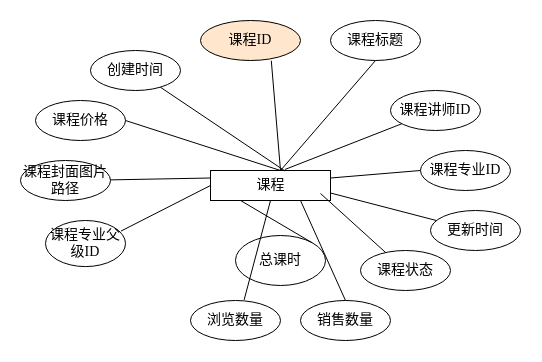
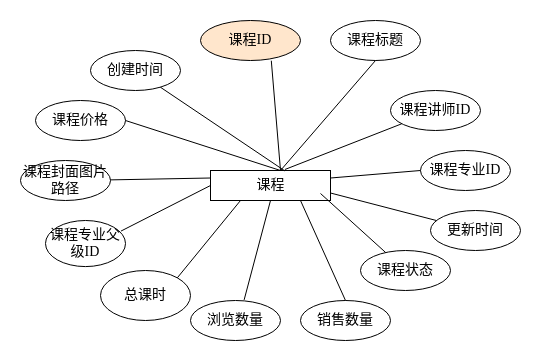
- <mxCell id="9" value="&lt;span style=&quot;font-size: 14px&quot;&gt;总课时&lt;/span&gt;" style="ellipse;whiteSpace=wrap;html=1;fontFamily=宋体;fontSource=https%3A%2F%2Ffonts.googleapis.com%2Fcss%3Ffamily%3D%25E5%25AE%258B%25E4%25BD%2593;" vertex="1" parent="1"><mxGeometry x="235" y="235" width="90" height="50" as="geometry" /></mxCell>
+ <mxCell id="9" value="&lt;span style=&quot;font-size: 14px&quot;&gt;总课时&lt;/span&gt;" style="ellipse;whiteSpace=wrap;html=1;fontFamily=宋体;fontSource=https%3A%2F%2Ffonts.googleapis.com%2Fcss%3Ffamily%3D%25E5%25AE%258B%25E4%25BD%2593;" vertex="1" parent="1"><mxGeometry x="100" y="270" width="90" height="50" as="geometry" /></mxCell>
